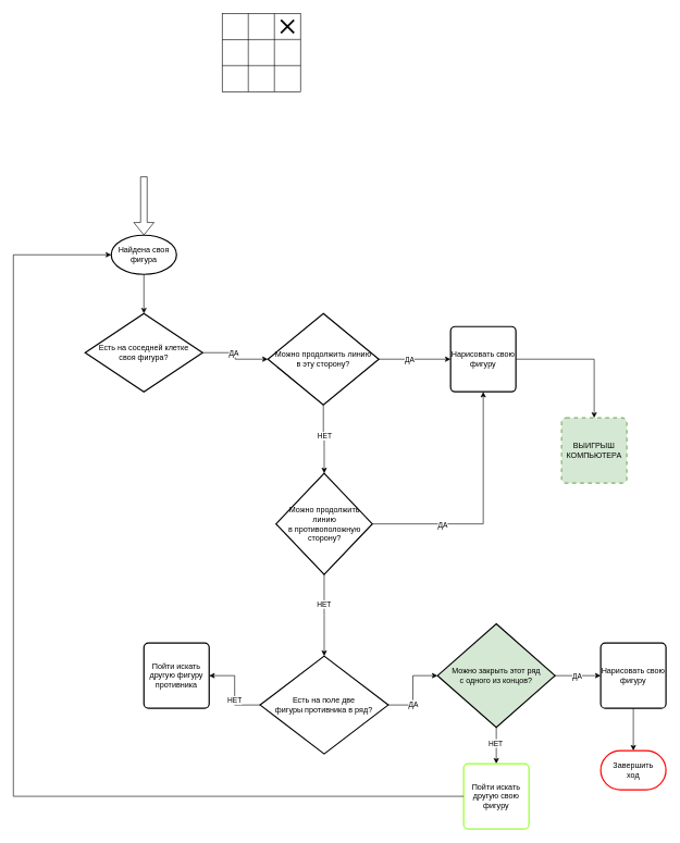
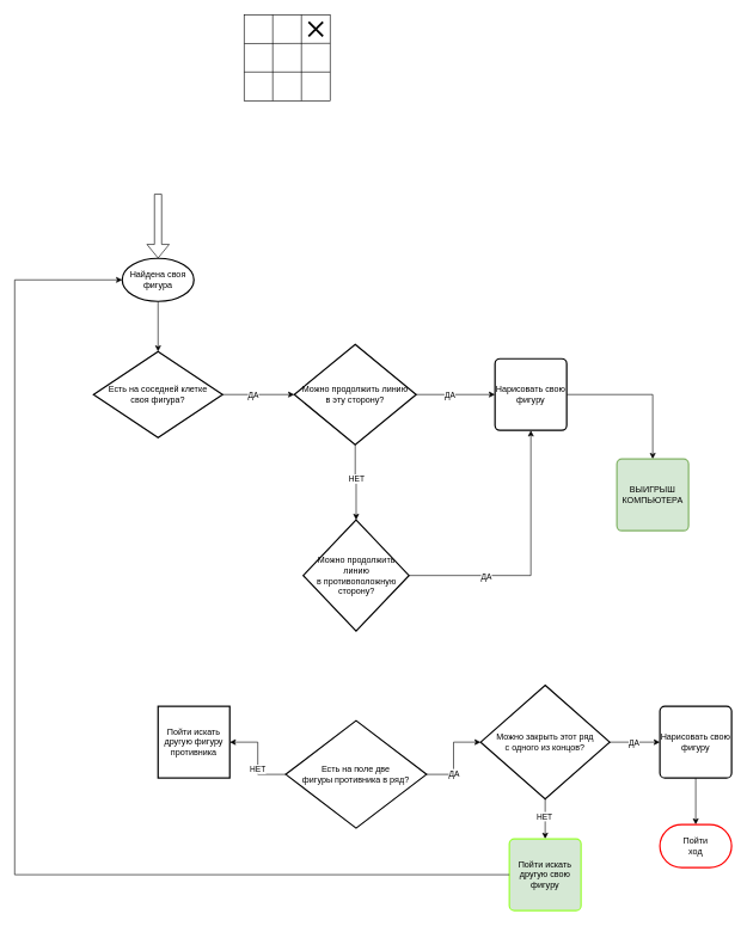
- <mxCell id="5" value="Есть на соседней клетке&lt;div&gt;своя фигура?&lt;/div&gt;" style="strokeWidth=2;html=1;shape=mxgraph.flowchart.decision;whiteSpace=wrap;" vertex="1" parent="1"><mxGeometry x="130" y="480" width="180" height="120" as="geometry" /></mxCell>
+ <mxCell id="5" value="Есть на соседней клетке&lt;div&gt;своя фигура?&lt;/div&gt;" style="strokeWidth=2;html=1;shape=mxgraph.flowchart.decision;whiteSpace=wrap;" vertex="1" parent="1"><mxGeometry x="130" y="490" width="180" height="120" as="geometry" /></mxCell>
- <mxCell id="13" value="ВЫИГРЫШ&lt;div&gt;КОМПЬЮТЕРА&lt;/div&gt;" style="rounded=1;whiteSpace=wrap;html=1;absoluteArcSize=1;arcSize=14;strokeWidth=2;fillColor=#d5e8d4;strokeColor=#82b366;dashed=1;" vertex="1" parent="1"><mxGeometry x="860" y="640" width="100" height="100" as="geometry" /></mxCell>
+ <mxCell id="13" value="ВЫИГРЫШ&lt;div&gt;КОМПЬЮТЕРА&lt;/div&gt;" style="rounded=1;whiteSpace=wrap;html=1;absoluteArcSize=1;arcSize=14;strokeWidth=2;fillColor=#d5e8d4;strokeColor=#82b366;" vertex="1" parent="1"><mxGeometry x="860" y="640" width="100" height="100" as="geometry" /></mxCell>
- <mxCell id="16" style="edgeStyle=orthogonalEdgeStyle;rounded=0;orthogonalLoop=1;jettySize=auto;html=1;exitX=0.5;exitY=1;exitDx=0;exitDy=0;exitPerimeter=0;" edge="1" parent="1" source="18" target="23"><mxGeometry relative="1" as="geometry"><mxPoint x="496.333" y="960" as="targetPoint" /></mxGeometry></mxCell>
- <mxCell id="17" value="НЕТ" style="edgeLabel;html=1;align=center;verticalAlign=middle;resizable=0;points=[];" vertex="1" connectable="0" parent="16"><mxGeometry x="-0.273" y="-1" relative="1" as="geometry"><mxPoint as="offset" /></mxGeometry></mxCell>
- <mxCell id="43" value="Пойти искать другую фигуру&lt;div&gt;противника&lt;/div&gt;" style="rounded=1;whiteSpace=wrap;html=1;absoluteArcSize=1;arcSize=14;strokeWidth=2;" vertex="1" parent="1"><mxGeometry y="985.01" width="100" height="100" as="geometry" x="220" /></mxCell>
+ <mxCell id="43" value="Пойти искать другую фигуру&lt;div&gt;противника&lt;/div&gt;" style="whiteSpace=wrap;html=1;absoluteArcSize=1;arcSize=14;strokeWidth=2;rounded=0;" vertex="1" parent="1"><mxGeometry y="985.01" width="100" height="100" as="geometry" x="220" /></mxCell>
- <mxCell id="28" value="Можно закрыть этот ряд&lt;div&gt;с одного из концов?&lt;/div&gt;" style="rhombus;whiteSpace=wrap;html=1;strokeWidth=2;fillColor=#d5e8d4;" vertex="1" parent="1"><mxGeometry x="670" y="955.63" width="180" height="158.75" as="geometry" /></mxCell>
+ <mxCell id="28" value="Можно закрыть этот ряд&lt;div&gt;с одного из концов?&lt;/div&gt;" style="rhombus;whiteSpace=wrap;html=1;strokeWidth=2;" vertex="1" parent="1"><mxGeometry x="670" y="955.63" width="180" height="158.75" as="geometry" /></mxCell>
- <mxCell id="40" value="Завершить&lt;div&gt;ход&lt;/div&gt;" style="strokeWidth=2;html=1;shape=mxgraph.flowchart.terminator;whiteSpace=wrap;strokeColor=#FF0000;" vertex="1" parent="1"><mxGeometry x="920" y="1150" width="100" height="60" as="geometry" /></mxCell>
+ <mxCell id="40" value="Пойти&lt;div&gt;ход&lt;/div&gt;" style="strokeWidth=2;html=1;shape=mxgraph.flowchart.terminator;whiteSpace=wrap;strokeColor=#FF0000;" vertex="1" parent="1"><mxGeometry x="920" y="1150" width="100" height="60" as="geometry" /></mxCell>
- <mxCell id="41" value="Пойти искать другую свою фигуру" style="rounded=1;whiteSpace=wrap;html=1;absoluteArcSize=1;arcSize=14;strokeWidth=2;strokeColor=#99FF33;" vertex="1" parent="1"><mxGeometry x="710" y="1170" width="100" height="100" as="geometry" /></mxCell>
+ <mxCell id="41" value="Пойти искать другую свою фигуру" style="rounded=1;whiteSpace=wrap;html=1;absoluteArcSize=1;arcSize=14;strokeWidth=2;strokeColor=#99FF33;fillColor=#d5e8d4;" vertex="1" parent="1"><mxGeometry x="710" y="1170" width="100" height="100" as="geometry" /></mxCell>
